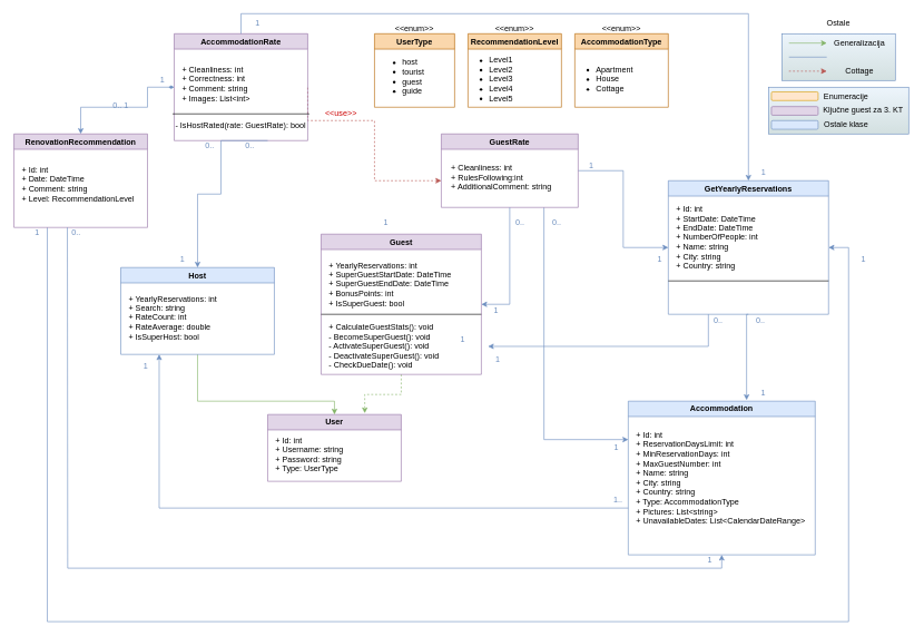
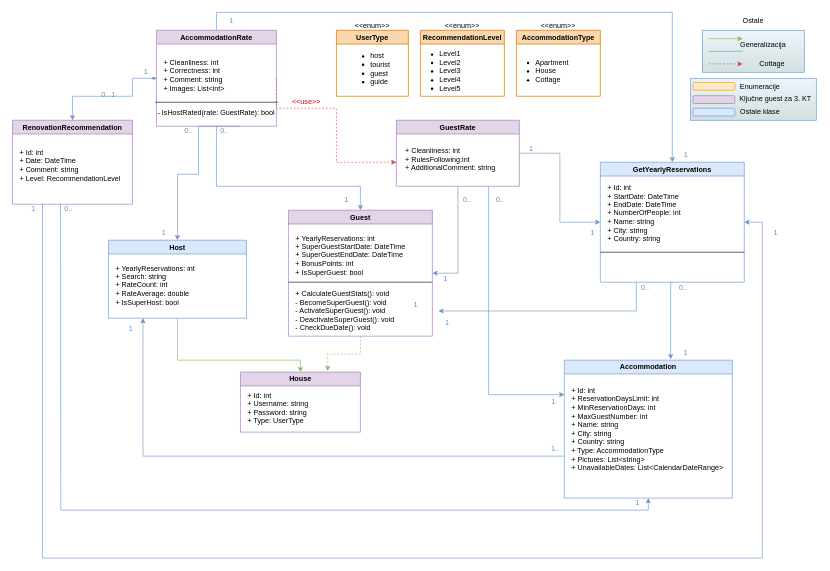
- <mxCell id="34" value="Generalizacija" style="text;html=1;align=center;verticalAlign=middle;whiteSpace=wrap;rounded=0;" parent="29" vertex="1"><mxGeometry x="74.375" y="7" width="85" height="14" as="geometry" /></mxCell>
+ <mxCell id="34" value="Generalizacija" style="text;html=1;align=center;verticalAlign=middle;whiteSpace=wrap;rounded=0;" parent="29" vertex="1"><mxGeometry x="59.375" y="17" width="85" height="14" as="geometry" /></mxCell>
- <mxCell id="5" value="&lt;ul&gt;&lt;li style=&quot;&quot;&gt;host&lt;/li&gt;&lt;li style=&quot;&quot;&gt;tourist&lt;/li&gt;&lt;li style=&quot;&quot;&gt;guest&lt;/li&gt;&lt;li style=&quot;&quot;&gt;&lt;span style=&quot;background-color: initial;&quot;&gt;guide&lt;/span&gt;&lt;/li&gt;&lt;/ul&gt;" style="text;html=1;align=left;verticalAlign=middle;whiteSpace=wrap;rounded=0;" parent="4" vertex="1"><mxGeometry y="29" width="73" height="70" as="geometry" /></mxCell>
+ <mxCell id="5" value="&lt;ul&gt;&lt;li style=&quot;&quot;&gt;host&lt;/li&gt;&lt;li style=&quot;&quot;&gt;tourist&lt;/li&gt;&lt;li style=&quot;&quot;&gt;guest&lt;/li&gt;&lt;li style=&quot;&quot;&gt;&lt;span style=&quot;background-color: initial;&quot;&gt;guide&lt;/span&gt;&lt;/li&gt;&lt;/ul&gt;" style="text;html=1;align=left;verticalAlign=middle;whiteSpace=wrap;rounded=0;" parent="4" vertex="1"><mxGeometry x="15" y="29" width="73" height="70" as="geometry" /></mxCell>
+ <mxCell id="16" style="edgeStyle=orthogonalEdgeStyle;rounded=0;orthogonalLoop=1;jettySize=auto;html=1;exitX=0.5;exitY=0;exitDx=0;exitDy=0;entryX=0.5;entryY=1;entryDx=0;entryDy=0;fillColor=#dae8fc;strokeColor=#6c8ebf;endArrow=none;endFill=0;startArrow=classic;startFill=1;" parent="1" source="18" target="24" edge="1"><mxGeometry relative="1" as="geometry"><mxPoint x="390" y="290" as="targetPoint" /><Array as="points"><mxPoint x="600" y="310" /><mxPoint x="360" y="310" /></Array></mxGeometry></mxCell>
- <mxCell id="2" value="User" style="swimlane;whiteSpace=wrap;html=1;fillColor=#e1d5e7;strokeColor=#9673a6;" parent="1" vertex="1"><mxGeometry x="400" y="620" width="200" height="100" as="geometry" /></mxCell>
+ <mxCell id="2" value="House" style="swimlane;whiteSpace=wrap;html=1;fillColor=#e1d5e7;strokeColor=#9673a6;" parent="1" vertex="1"><mxGeometry x="400" y="620" width="200" height="100" as="geometry" /></mxCell>
